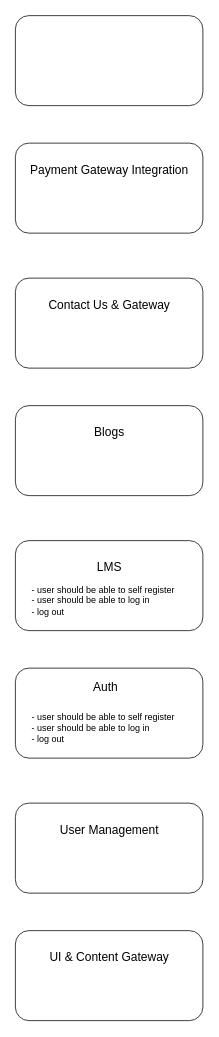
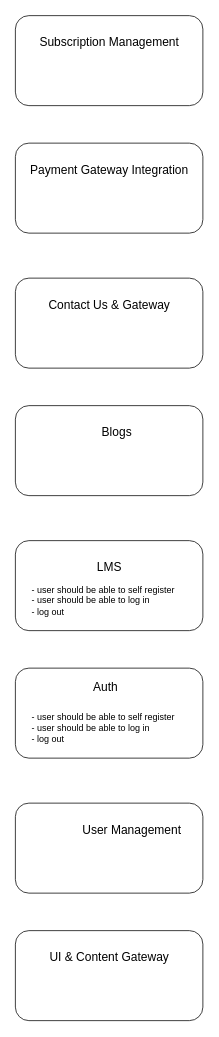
+ <mxCell id="20" value="&lt;font style=&quot;font-size: 16px;&quot;&gt;Subscription Management&lt;/font&gt;" style="text;html=1;align=center;verticalAlign=middle;resizable=0;points=[];autosize=1;strokeColor=none;fillColor=none;" vertex="1" parent="18"><mxGeometry x="20" y="20" width="210" height="30" as="geometry" /></mxCell>
- <mxCell id="11" value="&lt;font style=&quot;font-size: 16px;&quot;&gt;Blogs&lt;/font&gt;" style="text;html=1;align=center;verticalAlign=middle;resizable=0;points=[];autosize=1;strokeColor=none;fillColor=none;" vertex="1" parent="9"><mxGeometry x="95" y="20" width="60" height="30" as="geometry" /></mxCell>
+ <mxCell id="11" value="&lt;font style=&quot;font-size: 16px;&quot;&gt;Blogs&lt;/font&gt;" style="text;html=1;align=center;verticalAlign=middle;resizable=0;points=[];autosize=1;strokeColor=none;fillColor=none;" vertex="1" parent="9"><mxGeometry x="105" y="20" width="60" height="30" as="geometry" /></mxCell>
- <mxCell id="23" value="&lt;font style=&quot;font-size: 16px;&quot;&gt;User Management&lt;/font&gt;" style="text;html=1;align=center;verticalAlign=middle;resizable=0;points=[];autosize=1;strokeColor=none;fillColor=none;" vertex="1" parent="21"><mxGeometry x="45" y="20" width="160" height="30" as="geometry" /></mxCell>
+ <mxCell id="23" value="&lt;font style=&quot;font-size: 16px;&quot;&gt;User Management&lt;/font&gt;" style="text;html=1;align=center;verticalAlign=middle;resizable=0;points=[];autosize=1;strokeColor=none;fillColor=none;" vertex="1" parent="21"><mxGeometry x="75" y="20" width="160" height="30" as="geometry" /></mxCell>
